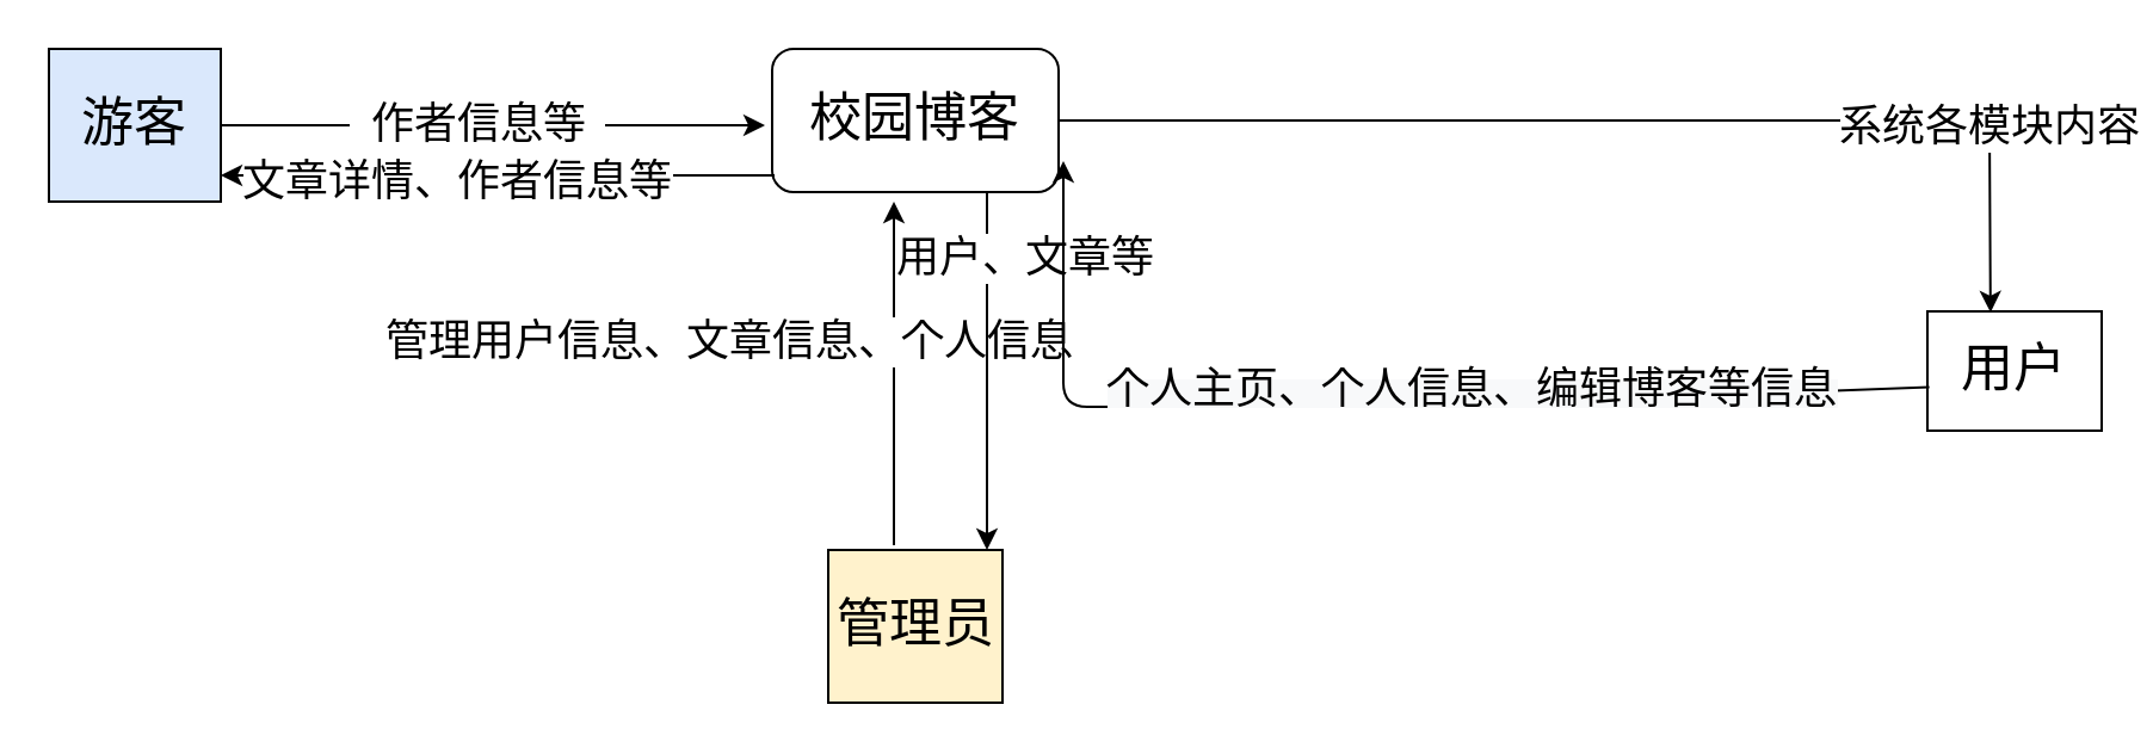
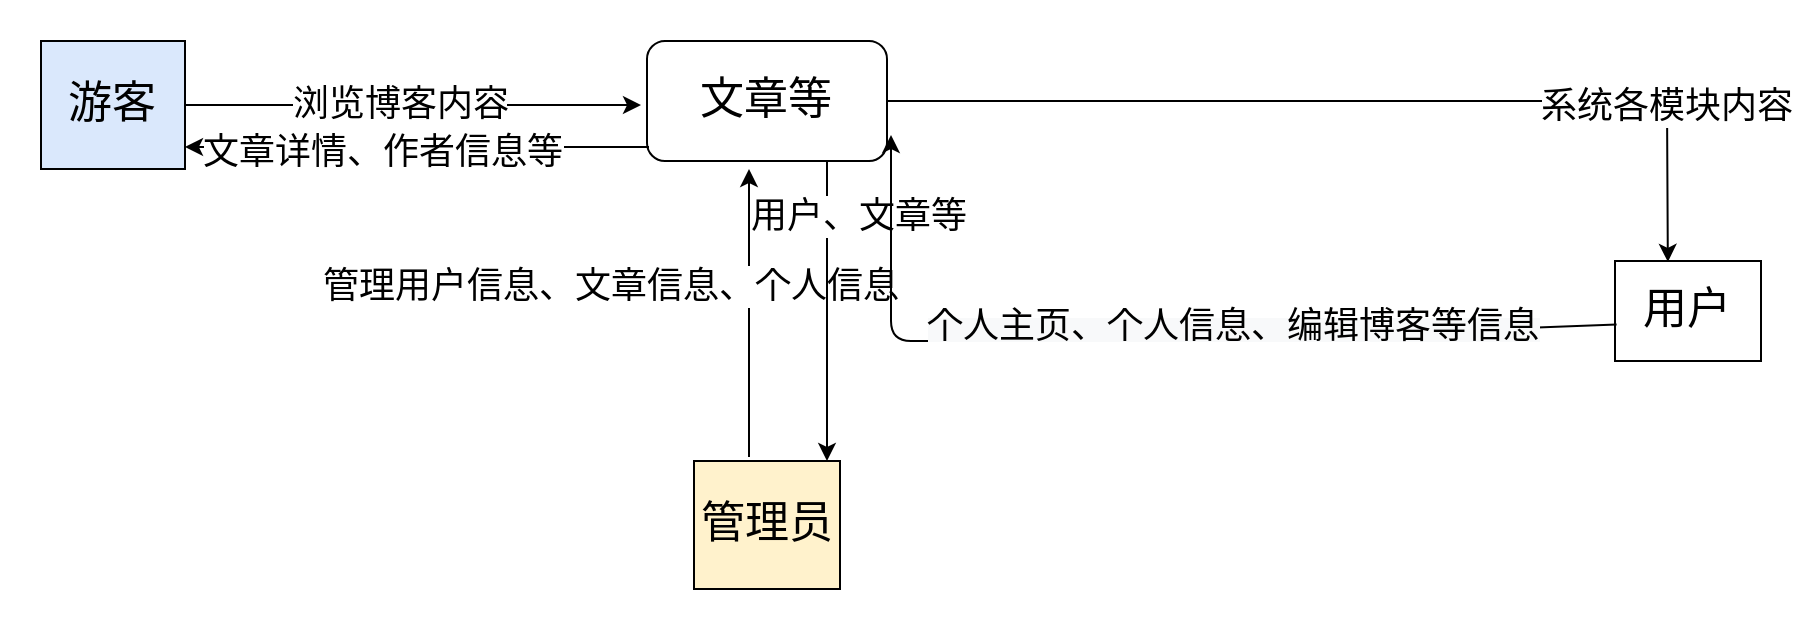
- <mxCell id="2" value="&lt;font style=&quot;font-size: 22px&quot;&gt;校园博客&lt;/font&gt;" style="rounded=1;whiteSpace=wrap;html=1;" parent="1" vertex="1"><mxGeometry x="323" y="20" width="120" height="60" as="geometry" /></mxCell>
+ <mxCell id="2" value="&lt;font style=&quot;font-size: 22px&quot;&gt;文章等&lt;/font&gt;" style="rounded=1;whiteSpace=wrap;html=1;" parent="1" vertex="1"><mxGeometry x="323" y="20" width="120" height="60" as="geometry" /></mxCell>
- <mxCell id="10" value="&lt;font style=&quot;font-size: 18px&quot;&gt;作者信息等&lt;/font&gt;" style="text;html=1;align=center;verticalAlign=middle;resizable=0;points=[];autosize=1;strokeColor=none;fillColor=none;" parent="1" vertex="1"><mxGeometry x="141" y="42.5" width="118" height="19" as="geometry" /></mxCell>
+ <mxCell id="10" value="&lt;font style=&quot;font-size: 18px&quot;&gt;浏览博客内容&lt;/font&gt;" style="text;html=1;align=center;verticalAlign=middle;resizable=0;points=[];autosize=1;strokeColor=none;fillColor=none;" parent="1" vertex="1"><mxGeometry x="141" y="42.5" width="118" height="19" as="geometry" /></mxCell>
